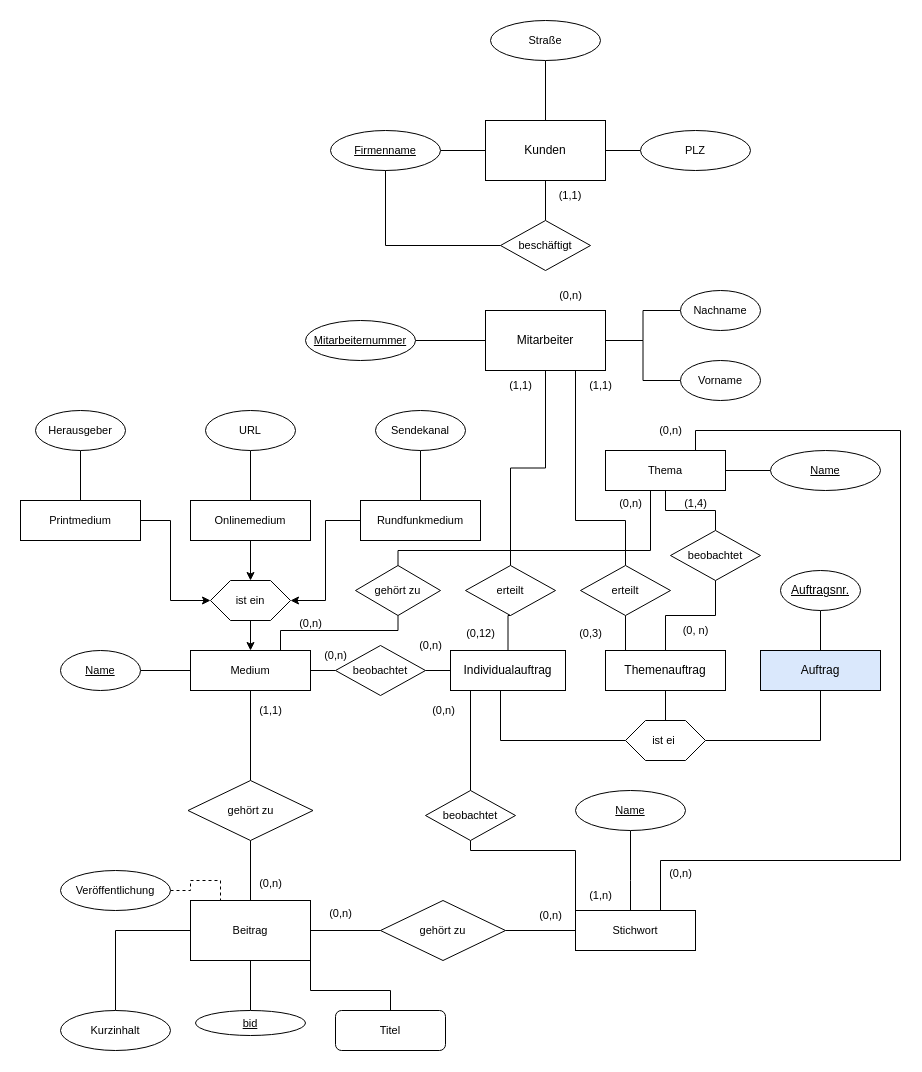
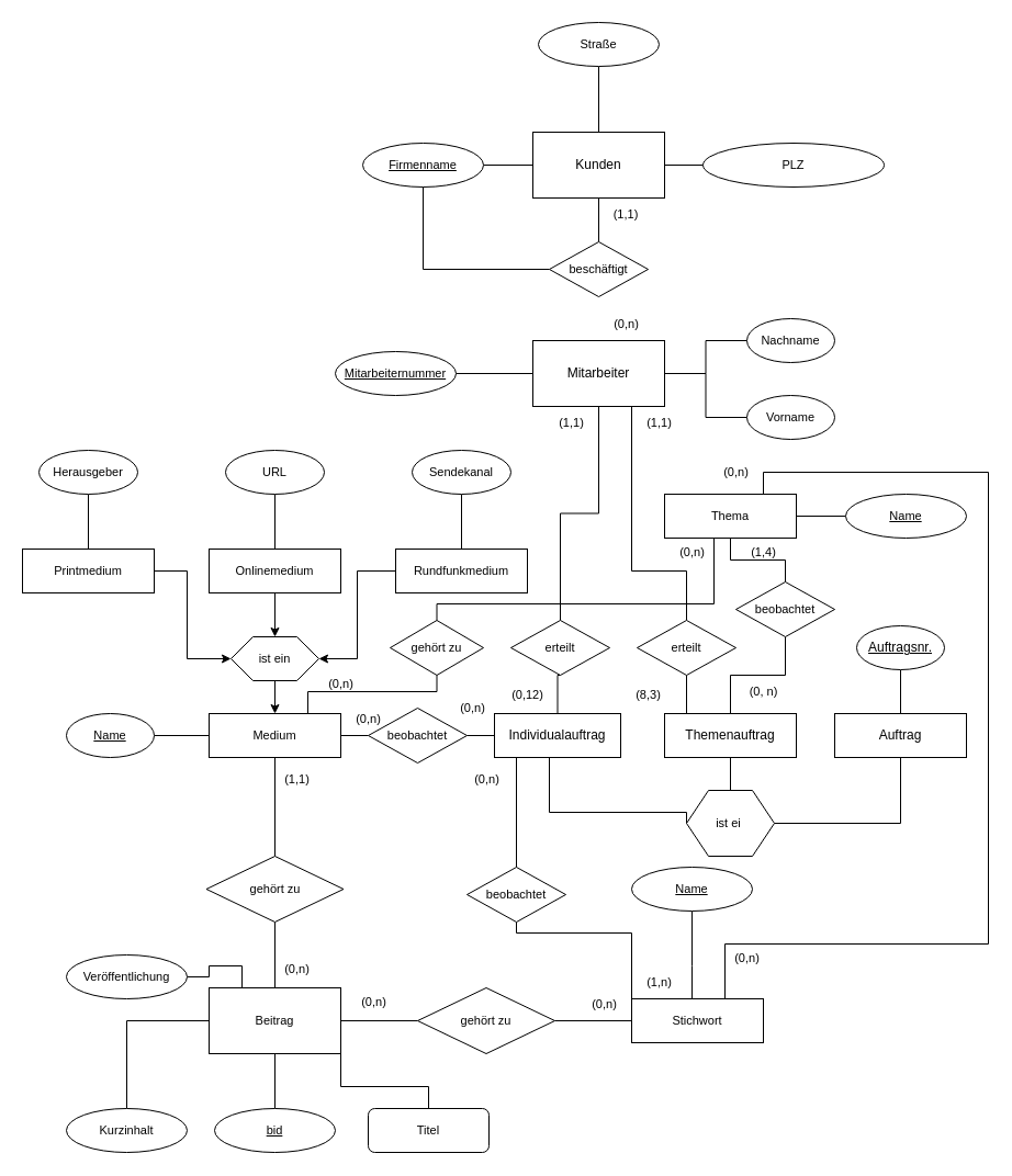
- <mxCell id="61" value="PLZ" style="ellipse;whiteSpace=wrap;html=1;fontFamily=Helvetica;fontSize=11;fontColor=default;labelBackgroundColor=default;" vertex="1" parent="1"><mxGeometry x="640" y="130" width="110" height="40" as="geometry" /></mxCell>
+ <mxCell id="61" value="PLZ" style="ellipse;whiteSpace=wrap;html=1;fontFamily=Helvetica;fontSize=11;fontColor=default;labelBackgroundColor=default;" vertex="1" parent="1"><mxGeometry x="640" y="130" width="165" height="40" as="geometry" /></mxCell>
- <mxCell id="87" value="(0,3)" style="text;html=1;align=center;verticalAlign=middle;resizable=0;points=[];autosize=1;strokeColor=none;fillColor=none;fontFamily=Helvetica;fontSize=11;fontColor=default;labelBackgroundColor=default;" vertex="1" parent="1"><mxGeometry x="565" y="618" width="50" height="30" as="geometry" /></mxCell>
+ <mxCell id="87" value="(8,3)" style="text;html=1;align=center;verticalAlign=middle;resizable=0;points=[];autosize=1;strokeColor=none;fillColor=none;fontFamily=Helvetica;fontSize=11;fontColor=default;labelBackgroundColor=default;" vertex="1" parent="1"><mxGeometry x="565" y="618" width="50" height="30" as="geometry" /></mxCell>
- <mxCell id="9" value="Auftrag" style="rounded=0;whiteSpace=wrap;html=1;fillColor=#dae8fc;" parent="1" vertex="1"><mxGeometry x="760" y="650" width="120" height="40" as="geometry" /></mxCell>
+ <mxCell id="9" value="Auftrag" style="rounded=0;whiteSpace=wrap;html=1;" parent="1" vertex="1"><mxGeometry x="760" y="650" width="120" height="40" as="geometry" /></mxCell>
- <mxCell id="57" value="ist ei&amp;nbsp;" style="shape=hexagon;perimeter=hexagonPerimeter2;whiteSpace=wrap;html=1;fixedSize=1;fontFamily=Helvetica;fontSize=11;fontColor=default;labelBackgroundColor=default;" vertex="1" parent="1"><mxGeometry x="625" y="720" width="80" height="40" as="geometry" /></mxCell>
+ <mxCell id="57" value="ist ei&amp;nbsp;" style="shape=hexagon;perimeter=hexagonPerimeter2;whiteSpace=wrap;html=1;fixedSize=1;fontFamily=Helvetica;fontSize=11;fontColor=default;labelBackgroundColor=default;" vertex="1" parent="1"><mxGeometry x="625" y="720" width="80" height="60" as="geometry" /></mxCell>
- <mxCell id="94" style="edgeStyle=orthogonalEdgeStyle;rounded=0;orthogonalLoop=1;jettySize=auto;html=1;entryX=0.25;entryY=0;entryDx=0;entryDy=0;strokeColor=default;align=center;verticalAlign=middle;fontFamily=Helvetica;fontSize=11;fontColor=default;labelBackgroundColor=default;endArrow=none;endFill=0;dashed=1;" edge="1" parent="1" source="95" target="23"><mxGeometry relative="1" as="geometry" /></mxCell>
+ <mxCell id="94" style="edgeStyle=orthogonalEdgeStyle;rounded=0;orthogonalLoop=1;jettySize=auto;html=1;entryX=0.25;entryY=0;entryDx=0;entryDy=0;strokeColor=default;align=center;verticalAlign=middle;fontFamily=Helvetica;fontSize=11;fontColor=default;labelBackgroundColor=default;endArrow=none;endFill=0;" edge="1" parent="1" source="95" target="23"><mxGeometry relative="1" as="geometry" /></mxCell>
- <mxCell id="45" value="&lt;u&gt;bid&lt;/u&gt;" style="ellipse;whiteSpace=wrap;html=1;fontFamily=Helvetica;fontSize=11;fontColor=default;labelBackgroundColor=default;" vertex="1" parent="1"><mxGeometry x="195" y="1010" width="110" height="25" as="geometry" /></mxCell>
+ <mxCell id="45" value="&lt;u&gt;bid&lt;/u&gt;" style="ellipse;whiteSpace=wrap;html=1;fontFamily=Helvetica;fontSize=11;fontColor=default;labelBackgroundColor=default;" vertex="1" parent="1"><mxGeometry x="195" y="1010" width="110" height="40" as="geometry" /></mxCell>
